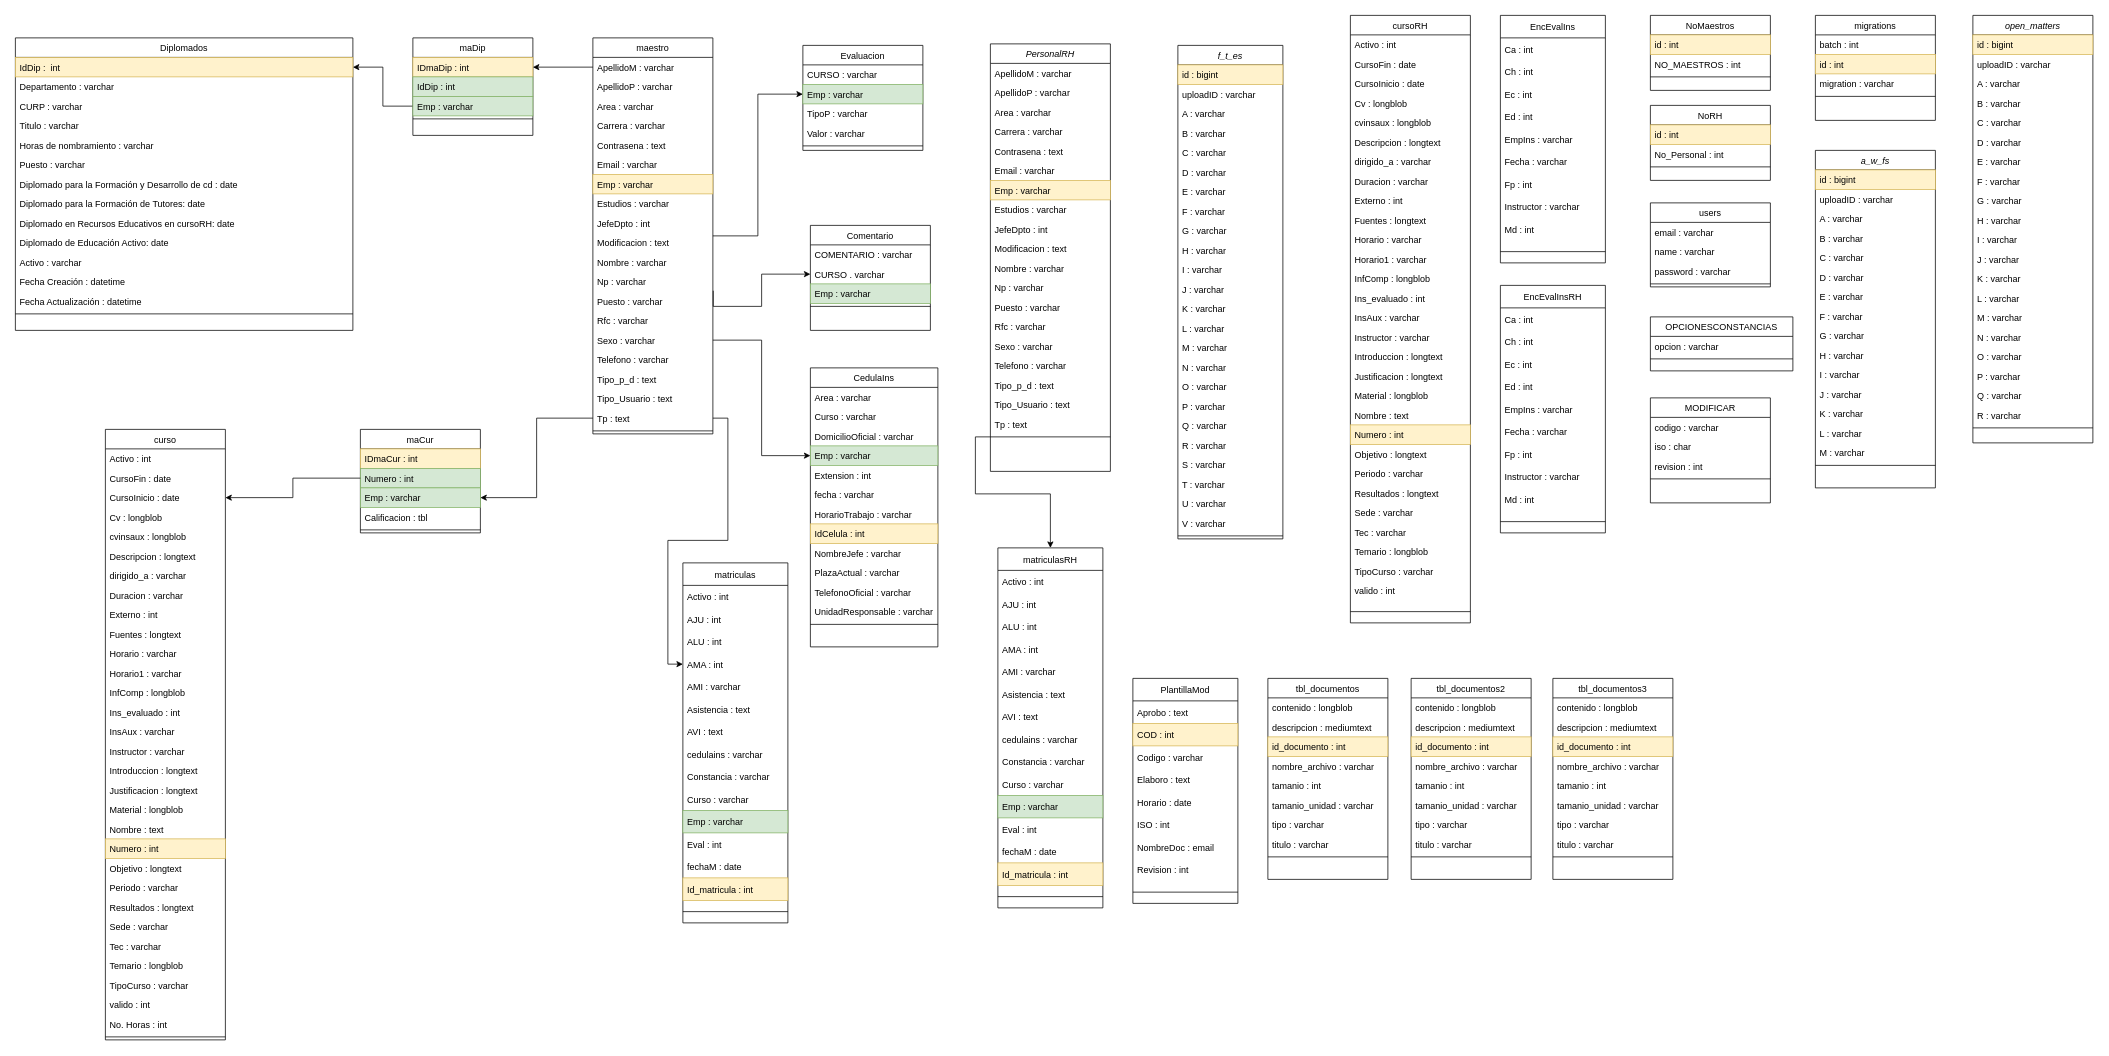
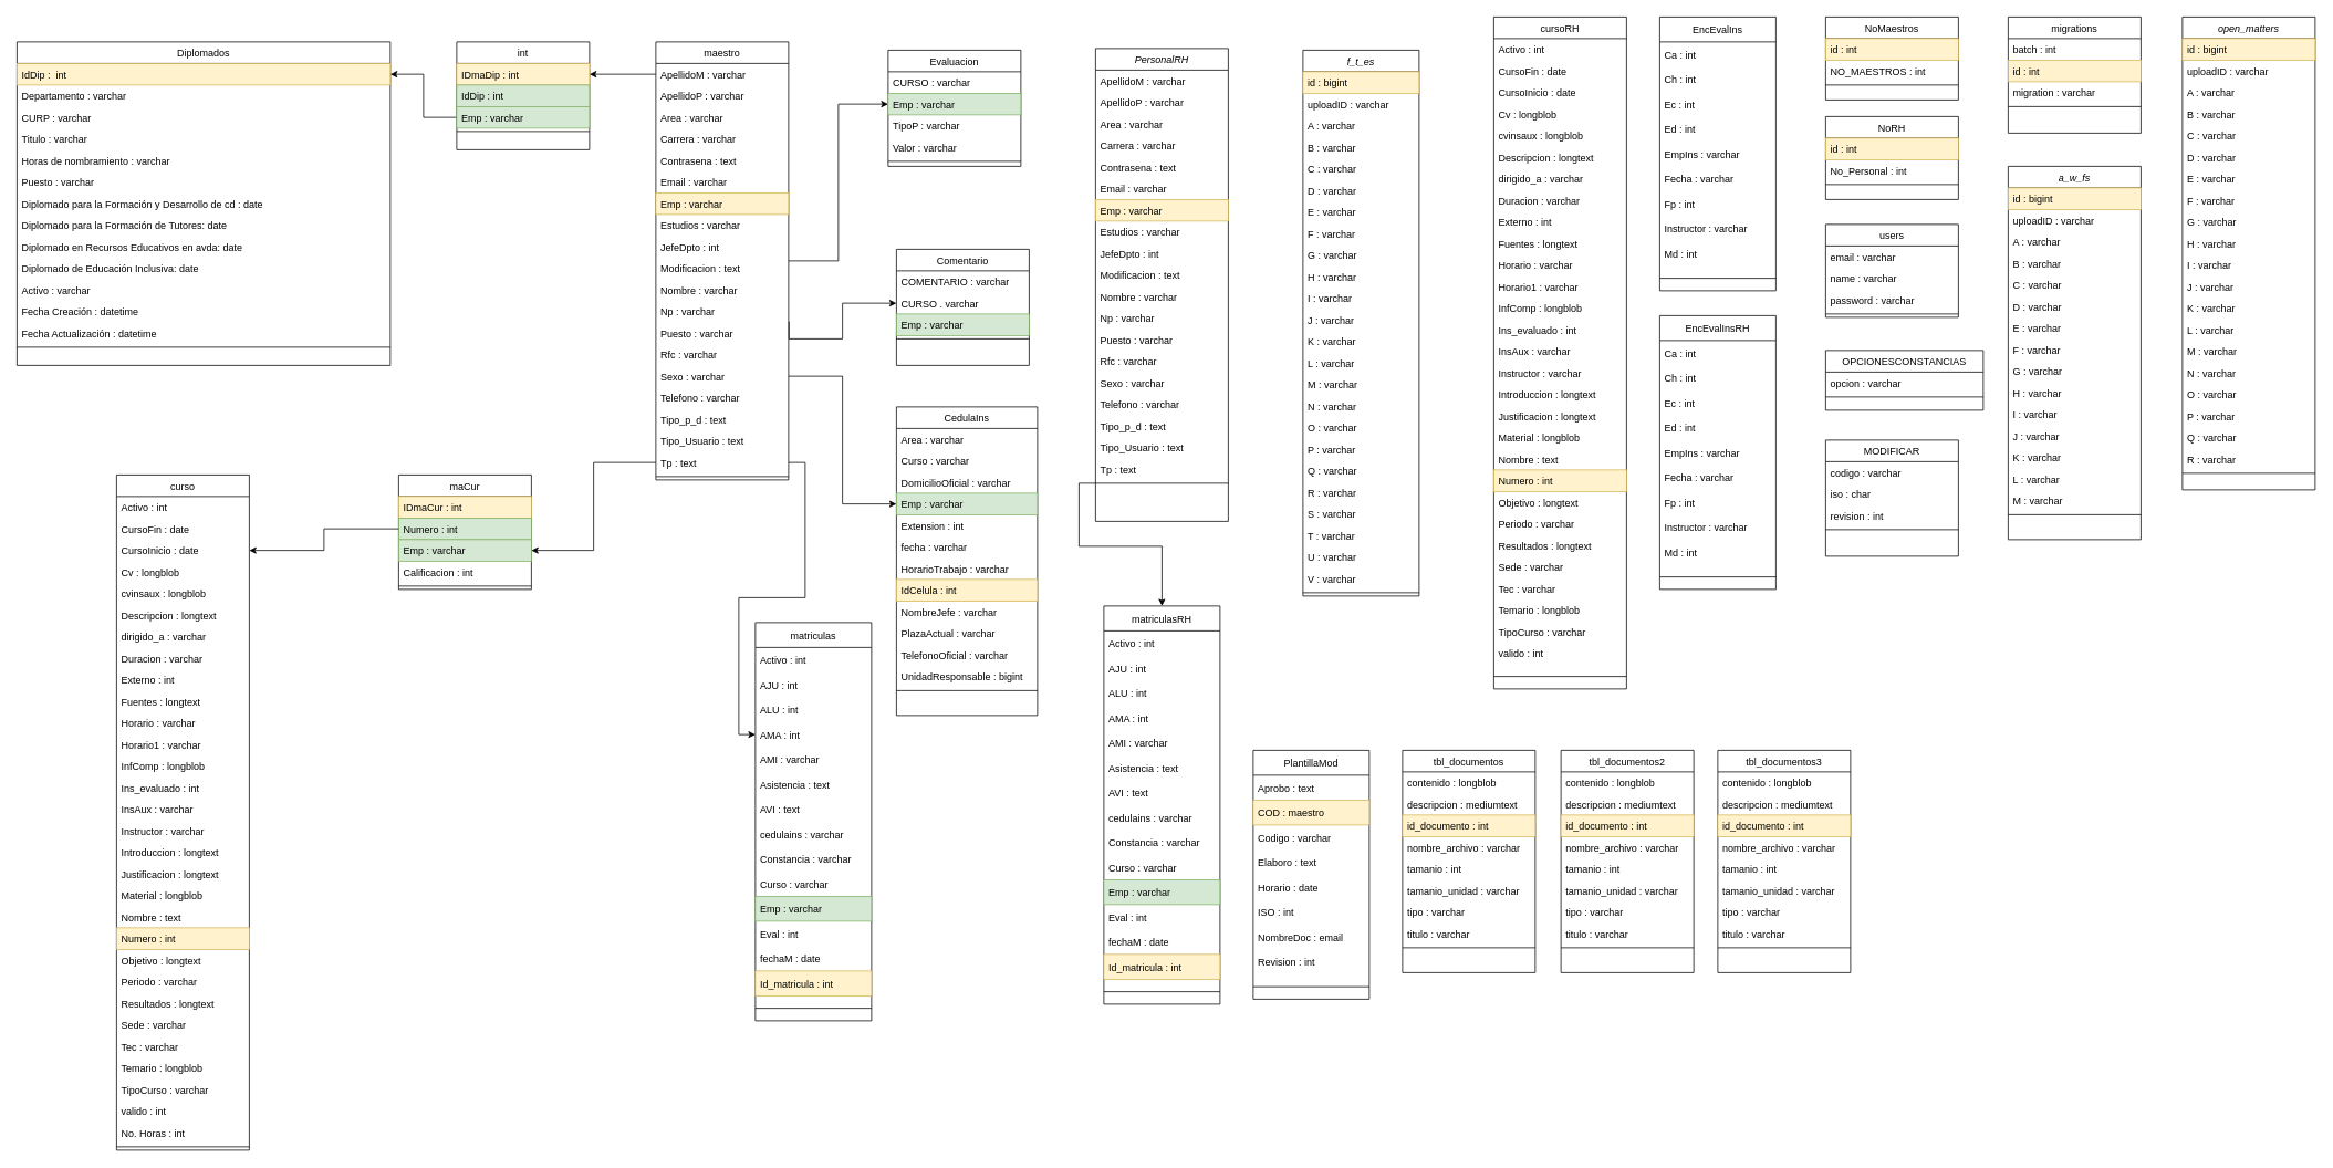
- <mxCell id="265" value="maDip" style="swimlane;fontStyle=0;align=center;verticalAlign=top;childLayout=stackLayout;horizontal=1;startSize=26;horizontalStack=0;resizeParent=1;resizeLast=0;collapsible=1;marginBottom=0;rounded=0;shadow=0;strokeWidth=1;" parent="1" vertex="1"><mxGeometry x="550" y="50" width="160" height="130" as="geometry"><mxRectangle x="550" y="140" width="160" height="26" as="alternateBounds" /></mxGeometry></mxCell>
+ <mxCell id="265" value="int" style="swimlane;fontStyle=0;align=center;verticalAlign=top;childLayout=stackLayout;horizontal=1;startSize=26;horizontalStack=0;resizeParent=1;resizeLast=0;collapsible=1;marginBottom=0;rounded=0;shadow=0;strokeWidth=1;" parent="1" vertex="1"><mxGeometry x="550" y="50" width="160" height="130" as="geometry"><mxRectangle x="550" y="140" width="160" height="26" as="alternateBounds" /></mxGeometry></mxCell>
- <mxCell id="280" value="Diplomado en Recursos Educativos en cursoRH: date" style="text;align=left;verticalAlign=top;spacingLeft=4;spacingRight=4;overflow=hidden;rotatable=0;points=[[0,0.5],[1,0.5]];portConstraint=eastwest;rounded=0;shadow=0;html=0;labelBorderColor=none;labelBackgroundColor=none;" parent="271" vertex="1"><mxGeometry y="234" width="450" height="26" as="geometry" /></mxCell>
+ <mxCell id="280" value="Diplomado en Recursos Educativos en avda: date" style="text;align=left;verticalAlign=top;spacingLeft=4;spacingRight=4;overflow=hidden;rotatable=0;points=[[0,0.5],[1,0.5]];portConstraint=eastwest;rounded=0;shadow=0;html=0;labelBorderColor=none;labelBackgroundColor=none;" parent="271" vertex="1"><mxGeometry y="234" width="450" height="26" as="geometry" /></mxCell>
- <mxCell id="281" value="Diplomado de Educación Activo: date" style="text;align=left;verticalAlign=top;spacingLeft=4;spacingRight=4;overflow=hidden;rotatable=0;points=[[0,0.5],[1,0.5]];portConstraint=eastwest;rounded=0;shadow=0;html=0;labelBorderColor=none;labelBackgroundColor=none;" parent="271" vertex="1"><mxGeometry y="260" width="450" height="26" as="geometry" /></mxCell>
+ <mxCell id="281" value="Diplomado de Educación Inclusiva: date" style="text;align=left;verticalAlign=top;spacingLeft=4;spacingRight=4;overflow=hidden;rotatable=0;points=[[0,0.5],[1,0.5]];portConstraint=eastwest;rounded=0;shadow=0;html=0;labelBorderColor=none;labelBackgroundColor=none;" parent="271" vertex="1"><mxGeometry y="260" width="450" height="26" as="geometry" /></mxCell>
- <mxCell id="290" value="Calificacion : tbl" style="text;align=left;verticalAlign=top;spacingLeft=4;spacingRight=4;overflow=hidden;rotatable=0;points=[[0,0.5],[1,0.5]];portConstraint=eastwest;" parent="286" vertex="1"><mxGeometry y="104" width="160" height="26" as="geometry" /></mxCell>
+ <mxCell id="290" value="Calificacion : int" style="text;align=left;verticalAlign=top;spacingLeft=4;spacingRight=4;overflow=hidden;rotatable=0;points=[[0,0.5],[1,0.5]];portConstraint=eastwest;" parent="286" vertex="1"><mxGeometry y="104" width="160" height="26" as="geometry" /></mxCell>
- <mxCell id="31" value="UnidadResponsable : varchar" style="text;align=left;verticalAlign=top;spacingLeft=4;spacingRight=4;overflow=hidden;rotatable=0;points=[[0,0.5],[1,0.5]];portConstraint=eastwest;" parent="19" vertex="1"><mxGeometry y="312" width="170" height="26" as="geometry" /></mxCell>
+ <mxCell id="31" value="UnidadResponsable : bigint" style="text;align=left;verticalAlign=top;spacingLeft=4;spacingRight=4;overflow=hidden;rotatable=0;points=[[0,0.5],[1,0.5]];portConstraint=eastwest;" parent="19" vertex="1"><mxGeometry y="312" width="170" height="26" as="geometry" /></mxCell>
- <mxCell id="252" value="COD : int" style="text;strokeColor=#d6b656;fillColor=#fff2cc;align=left;verticalAlign=middle;spacingLeft=4;spacingRight=4;overflow=hidden;points=[[0,0.5],[1,0.5]];portConstraint=eastwest;rotatable=0;labelBackgroundColor=none;labelBorderColor=none;" parent="250" vertex="1"><mxGeometry y="60" width="140" height="30" as="geometry" /></mxCell>
+ <mxCell id="252" value="COD : maestro" style="text;strokeColor=#d6b656;fillColor=#fff2cc;align=left;verticalAlign=middle;spacingLeft=4;spacingRight=4;overflow=hidden;points=[[0,0.5],[1,0.5]];portConstraint=eastwest;rotatable=0;labelBackgroundColor=none;labelBorderColor=none;" parent="250" vertex="1"><mxGeometry y="60" width="140" height="30" as="geometry" /></mxCell>
